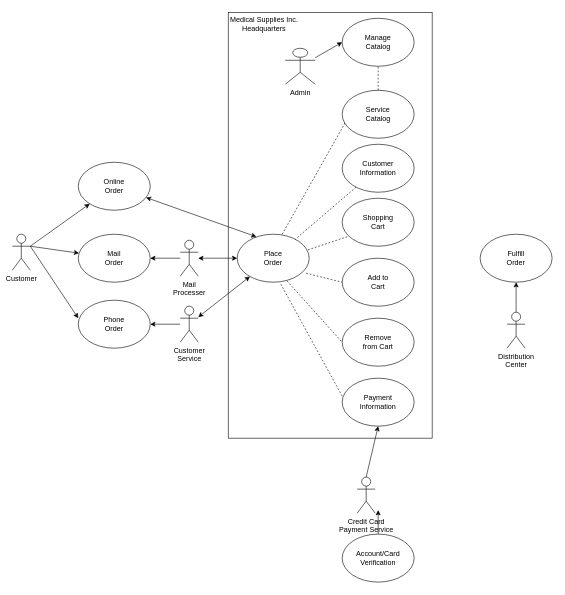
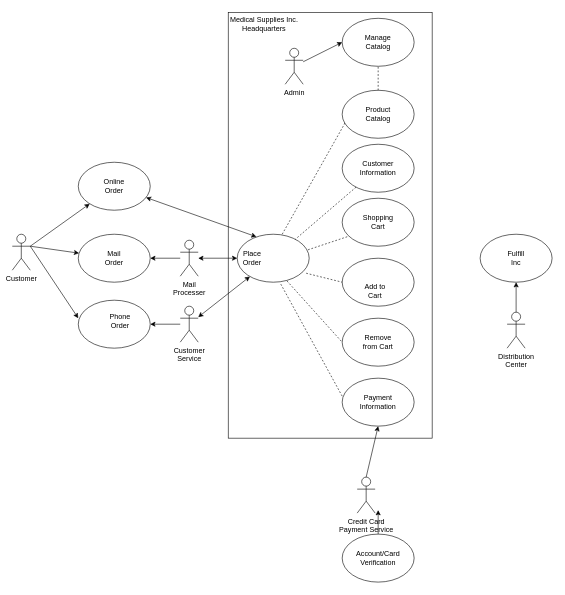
- <mxCell id="47" value="Admin" style="shape=umlActor;verticalLabelPosition=bottom;verticalAlign=top;html=1;outlineConnect=0;" vertex="1" parent="1"><mxGeometry x="475" y="80" width="50" height="60" as="geometry" /></mxCell>
+ <mxCell id="47" value="Admin" style="shape=umlActor;verticalLabelPosition=bottom;verticalAlign=top;html=1;outlineConnect=0;" vertex="1" parent="1"><mxGeometry x="475" y="80" width="30" height="60" as="geometry" /></mxCell>
- <mxCell id="27" value="&lt;div&gt;Service&lt;/div&gt;&lt;div&gt;Catalog&lt;br&gt;&lt;/div&gt;" style="text;html=1;strokeColor=none;fillColor=none;align=center;verticalAlign=middle;whiteSpace=wrap;rounded=0;" vertex="1" parent="1"><mxGeometry x="610" y="180" width="40" height="20" as="geometry" /></mxCell>
+ <mxCell id="27" value="&lt;div&gt;Product&lt;/div&gt;&lt;div&gt;Catalog&lt;br&gt;&lt;/div&gt;" style="text;html=1;strokeColor=none;fillColor=none;align=center;verticalAlign=middle;whiteSpace=wrap;rounded=0;" vertex="1" parent="1"><mxGeometry x="610" y="180" width="40" height="20" as="geometry" /></mxCell>
- <mxCell id="18" value="&lt;div&gt;Place Order&lt;/div&gt;" style="text;html=1;strokeColor=none;fillColor=none;align=center;verticalAlign=middle;whiteSpace=wrap;rounded=0;" vertex="1" parent="1"><mxGeometry x="435" y="420" width="40" height="20" as="geometry" /></mxCell>
+ <mxCell id="18" value="&lt;div&gt;Place Order&lt;/div&gt;" style="text;html=1;strokeColor=none;fillColor=none;align=center;verticalAlign=middle;whiteSpace=wrap;rounded=0;" vertex="1" parent="1"><mxGeometry x="400" y="420" width="40" height="20" as="geometry" /></mxCell>
- <mxCell id="52" value="&lt;div&gt;Fulfill&lt;/div&gt;&lt;div&gt;Order&lt;br&gt;&lt;/div&gt;" style="text;html=1;strokeColor=none;fillColor=none;align=center;verticalAlign=middle;whiteSpace=wrap;rounded=0;" vertex="1" parent="1"><mxGeometry x="840" y="420" width="40" height="20" as="geometry" /></mxCell>
+ <mxCell id="52" value="&lt;div&gt;Fulfill&lt;/div&gt;&lt;div&gt;Inc&lt;br&gt;&lt;/div&gt;" style="text;html=1;strokeColor=none;fillColor=none;align=center;verticalAlign=middle;whiteSpace=wrap;rounded=0;" vertex="1" parent="1"><mxGeometry x="840" y="420" width="40" height="20" as="geometry" /></mxCell>
- <mxCell id="30" value="&lt;div&gt;Add to&lt;/div&gt;&lt;div&gt;Cart&lt;br&gt;&lt;/div&gt;" style="text;html=1;strokeColor=none;fillColor=none;align=center;verticalAlign=middle;whiteSpace=wrap;rounded=0;" vertex="1" parent="1"><mxGeometry x="610" y="460" width="40" height="20" as="geometry" /></mxCell>
+ <mxCell id="30" value="&lt;div&gt;Add to&lt;/div&gt;&lt;div&gt;Cart&lt;br&gt;&lt;/div&gt;" style="text;html=1;strokeColor=none;fillColor=none;align=center;verticalAlign=middle;whiteSpace=wrap;rounded=0;" vertex="1" parent="1"><mxGeometry x="605" y="475" width="40" height="20" as="geometry" /></mxCell>
- <mxCell id="9" value="&lt;div&gt;Phone &lt;br&gt;&lt;/div&gt;&lt;div&gt;Order&lt;br&gt;&lt;/div&gt;" style="text;html=1;strokeColor=none;fillColor=none;align=center;verticalAlign=middle;whiteSpace=wrap;rounded=0;" vertex="1" parent="1"><mxGeometry x="170" y="530" width="40" height="20" as="geometry" /></mxCell>
+ <mxCell id="9" value="&lt;div&gt;Phone &lt;br&gt;&lt;/div&gt;&lt;div&gt;Order&lt;br&gt;&lt;/div&gt;" style="text;html=1;strokeColor=none;fillColor=none;align=center;verticalAlign=middle;whiteSpace=wrap;rounded=0;" vertex="1" parent="1"><mxGeometry x="180" y="525" width="40" height="20" as="geometry" /></mxCell>
